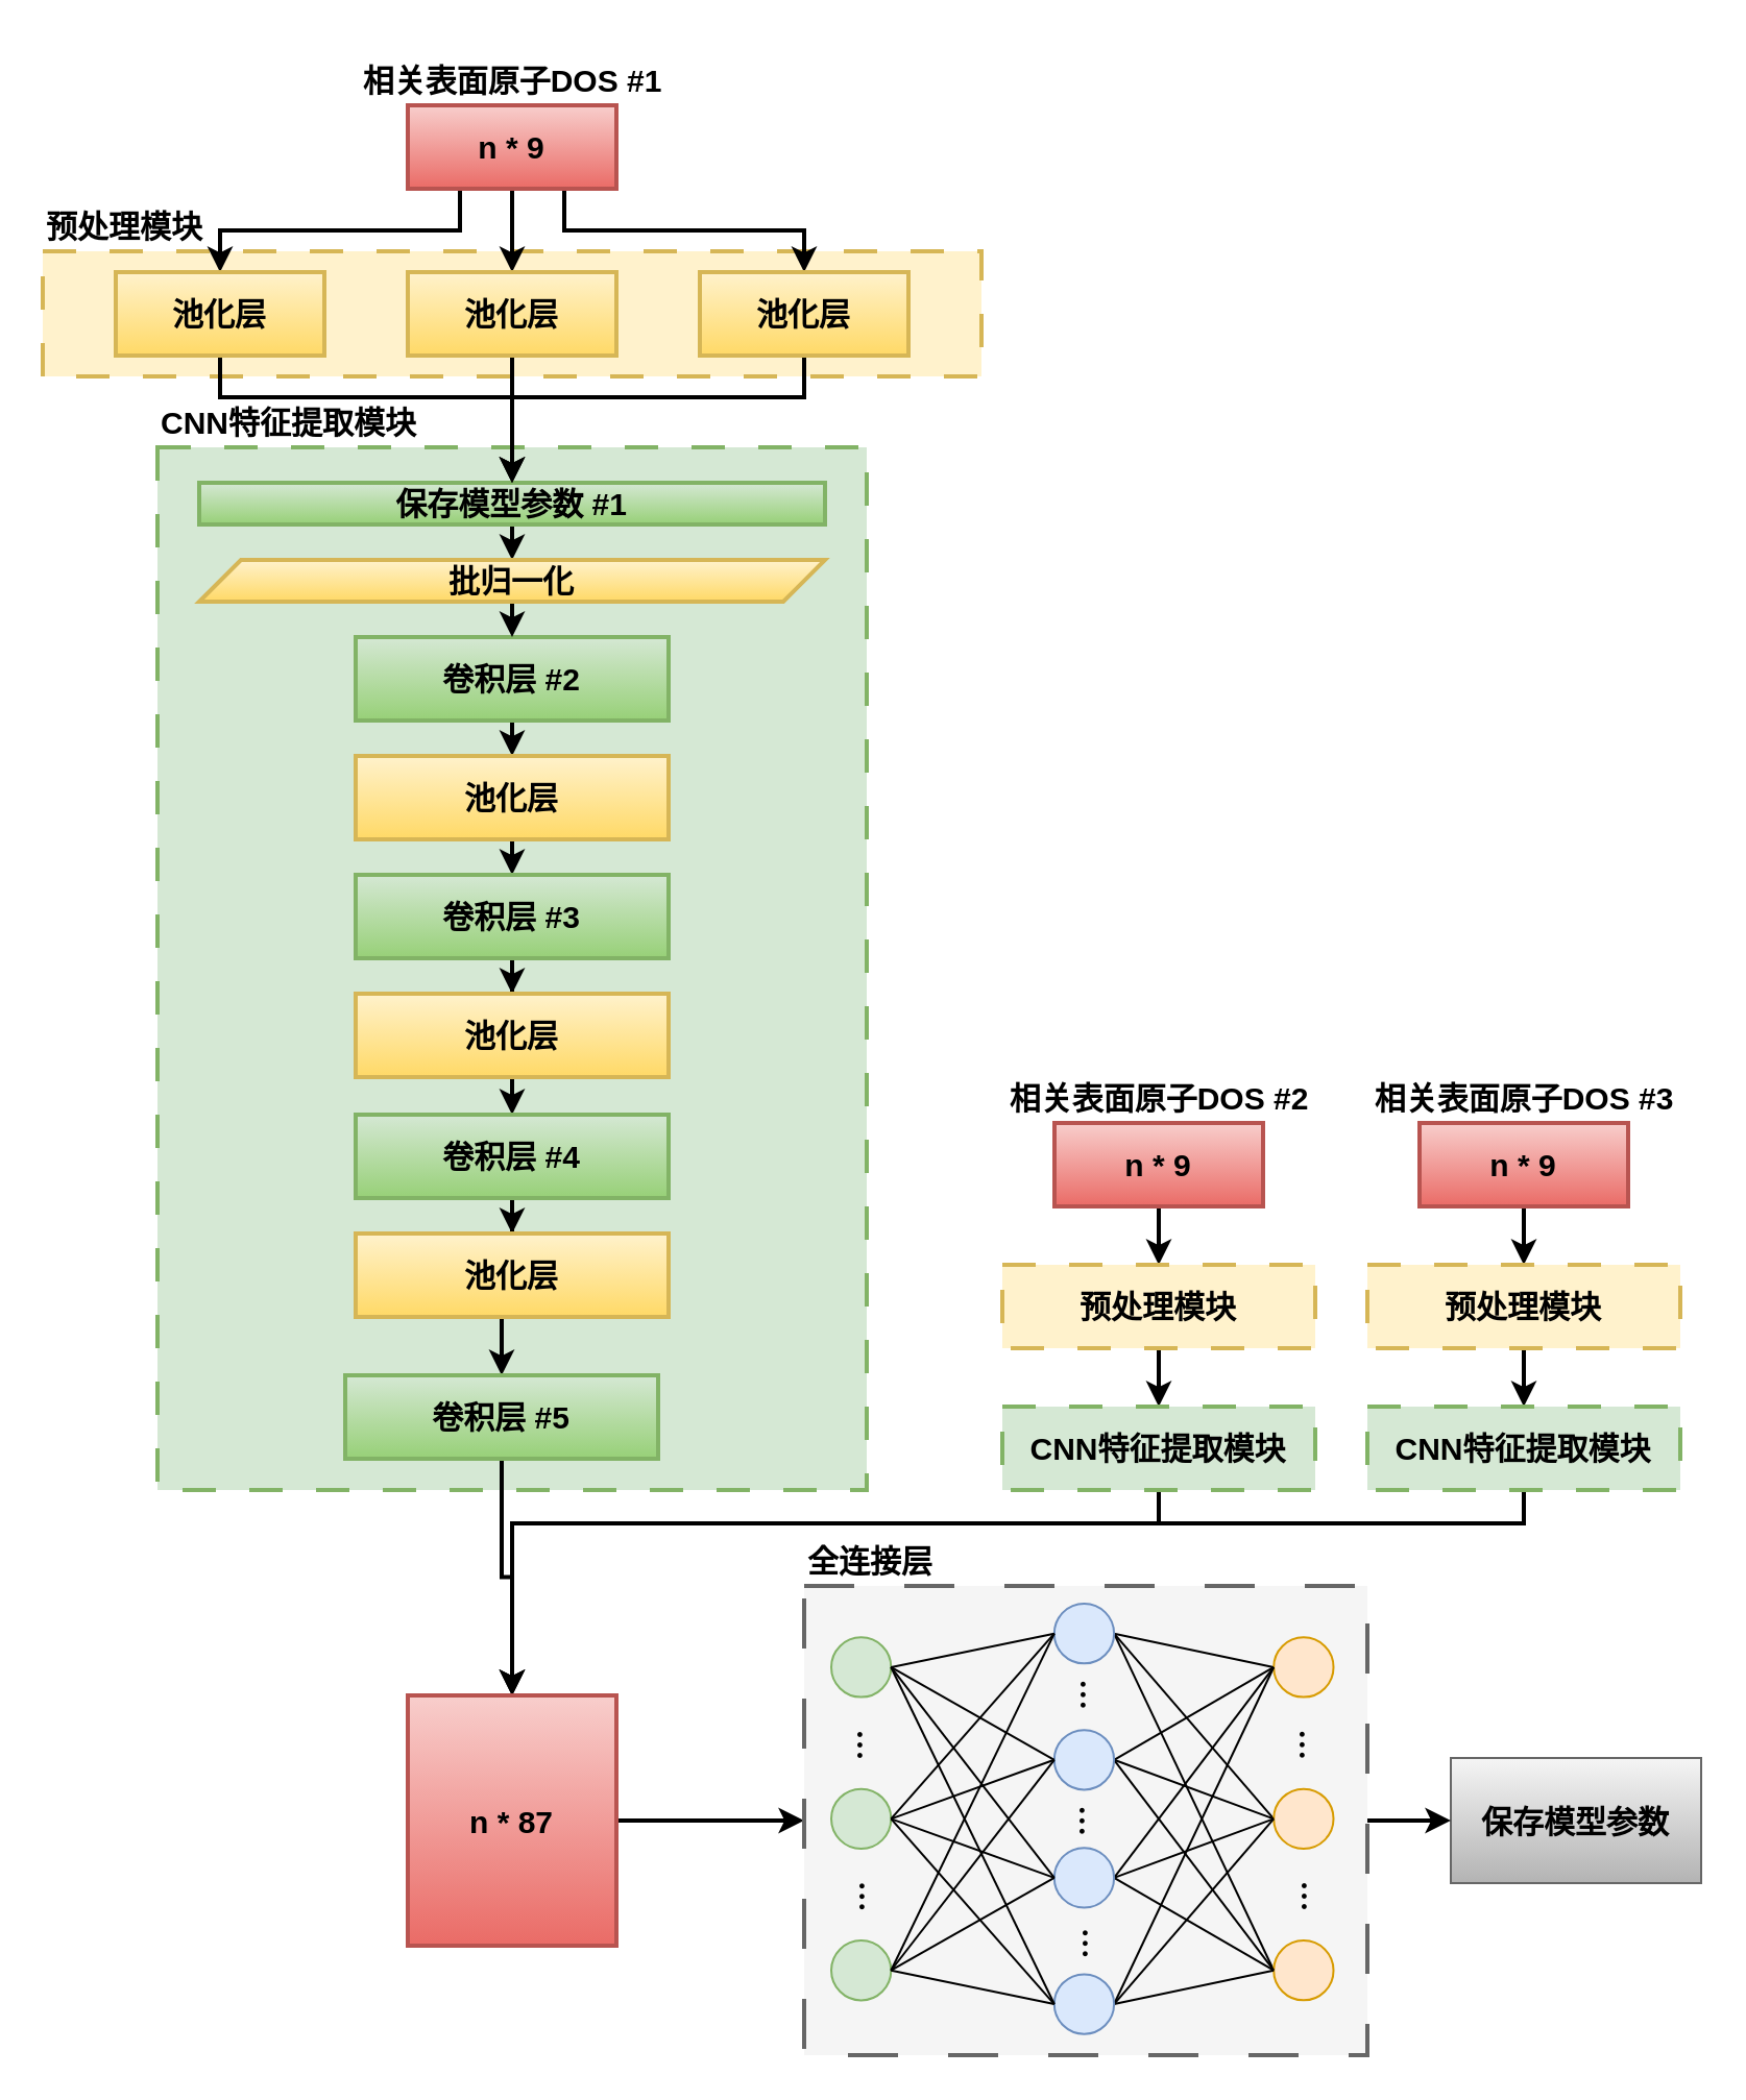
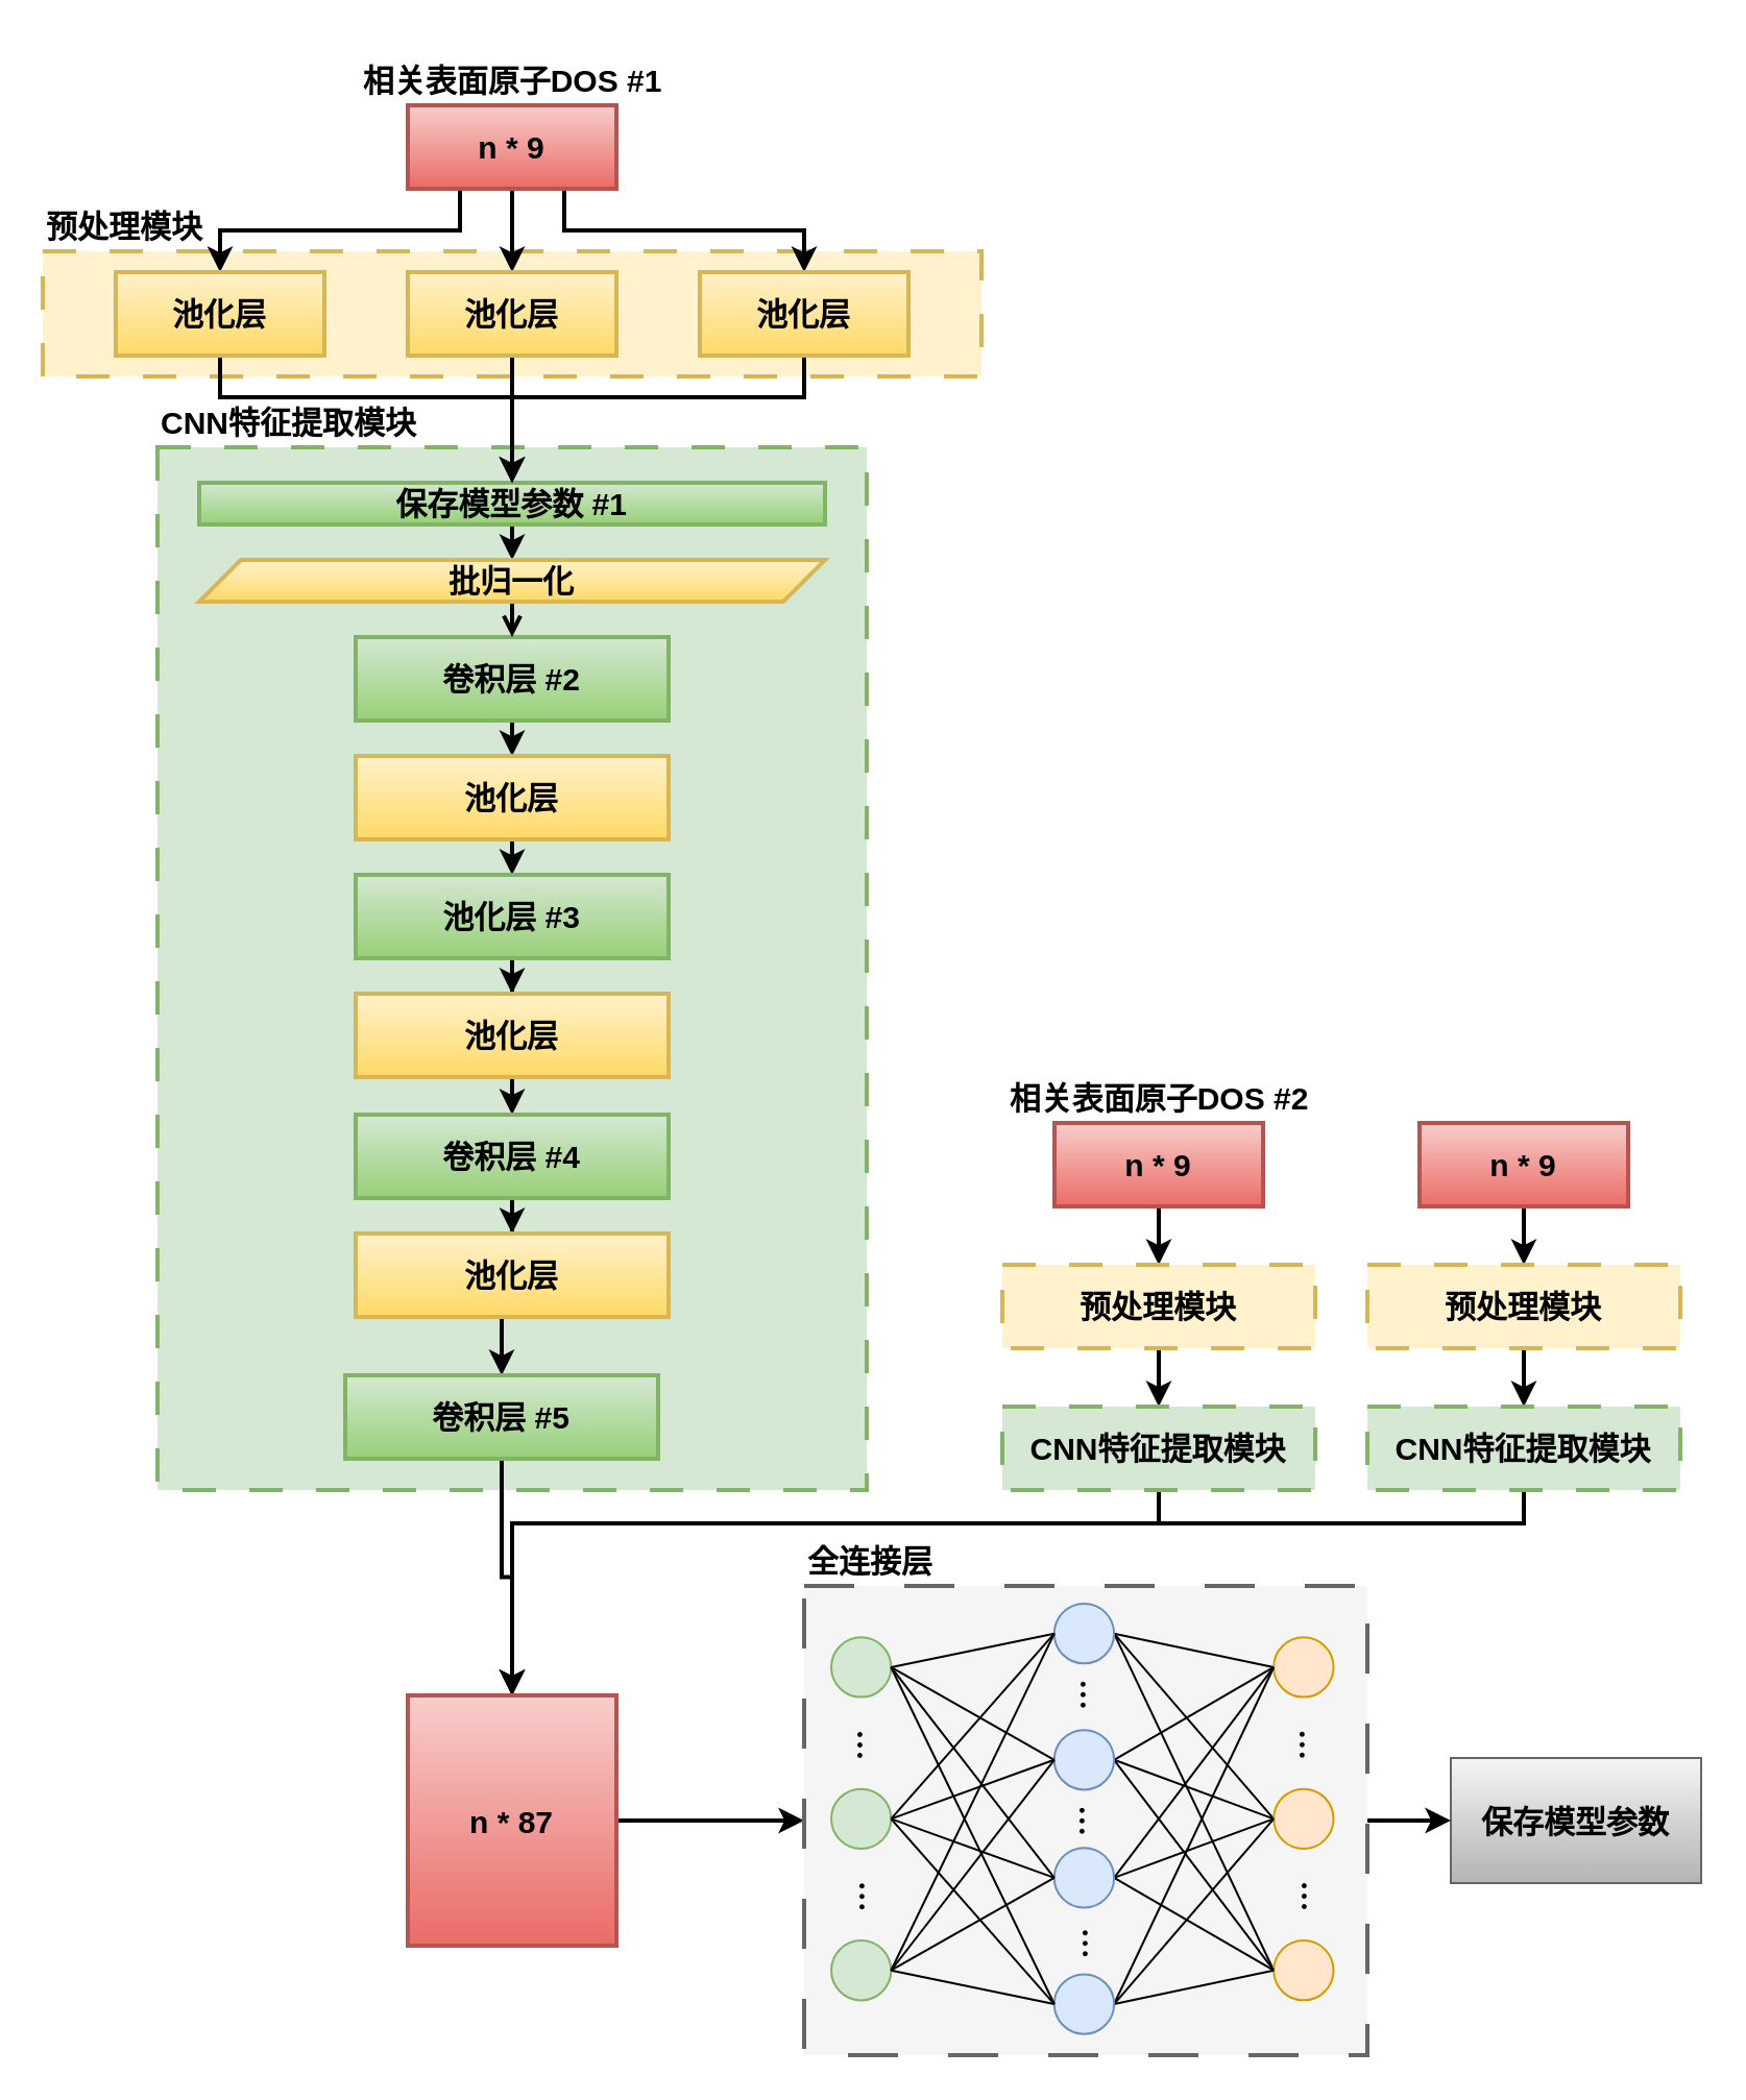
- <mxCell id="14" style="edgeStyle=orthogonalEdgeStyle;rounded=0;orthogonalLoop=1;jettySize=auto;html=1;exitX=0.5;exitY=1;exitDx=0;exitDy=0;entryX=0.5;entryY=0;entryDx=0;entryDy=0;strokeWidth=2;labelBorderColor=none;fontSize=15;fontStyle=1" parent="1" source="15" target="11" edge="1"><mxGeometry relative="1" as="geometry" /></mxCell>
+ <mxCell id="14" style="edgeStyle=orthogonalEdgeStyle;rounded=0;orthogonalLoop=1;jettySize=auto;html=1;exitX=0.5;exitY=1;exitDx=0;exitDy=0;entryX=0.5;entryY=0;entryDx=0;entryDy=0;strokeWidth=2;labelBorderColor=none;fontSize=15;fontStyle=1;endArrow=open;" parent="1" source="15" target="11" edge="1"><mxGeometry relative="1" as="geometry" /></mxCell>
- <mxCell id="23" value="卷积层 #3" style="rounded=0;whiteSpace=wrap;html=1;fontSize=15;strokeWidth=2;fillColor=#d5e8d4;strokeColor=#82b366;gradientColor=#97d077;labelBorderColor=none;fontStyle=1" parent="1" vertex="1"><mxGeometry x="170" y="419" width="150" height="40" as="geometry" /></mxCell>
+ <mxCell id="23" value="池化层 #3" style="rounded=0;whiteSpace=wrap;html=1;fontSize=15;strokeWidth=2;fillColor=#d5e8d4;strokeColor=#82b366;gradientColor=#97d077;labelBorderColor=none;fontStyle=1" parent="1" vertex="1"><mxGeometry x="170" y="419" width="150" height="40" as="geometry" /></mxCell>
- <mxCell id="48" value="相关表面原子DOS #3" style="text;html=1;align=center;verticalAlign=bottom;resizable=0;points=[];autosize=1;strokeColor=none;fillColor=none;fontSize=15;strokeWidth=2;labelBorderColor=none;fontStyle=1" parent="1" vertex="1"><mxGeometry x="645" y="508" width="170" height="30" as="geometry" /></mxCell>
